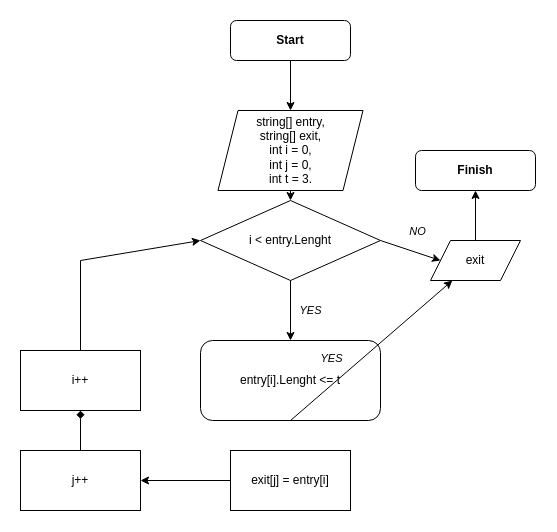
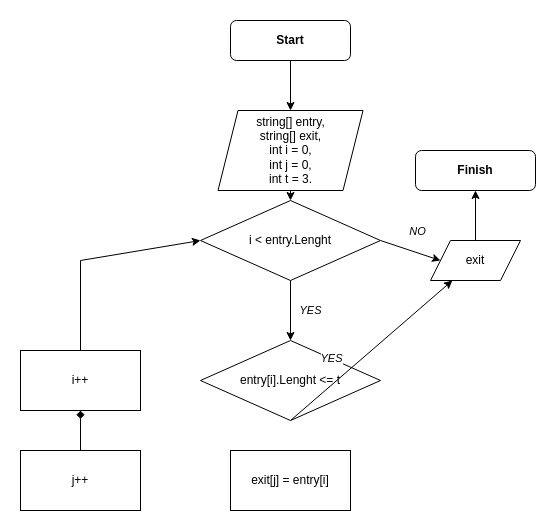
- <mxCell id="8" value="entry[i].Lenght &amp;lt;= t" style="whiteSpace=wrap;html=1;rounded=1;" vertex="1" parent="1"><mxGeometry x="200" y="340" width="180" height="80" as="geometry" /></mxCell>
+ <mxCell id="8" value="entry[i].Lenght &amp;lt;= t" style="rhombus;whiteSpace=wrap;html=1;" vertex="1" parent="1"><mxGeometry x="200" y="340" width="180" height="80" as="geometry" /></mxCell>
- <mxCell id="14" value="" style="edgeStyle=orthogonalEdgeStyle;rounded=0;orthogonalLoop=1;jettySize=auto;html=1;" edge="1" parent="1" source="15" target="17"><mxGeometry relative="1" as="geometry" /></mxCell>
